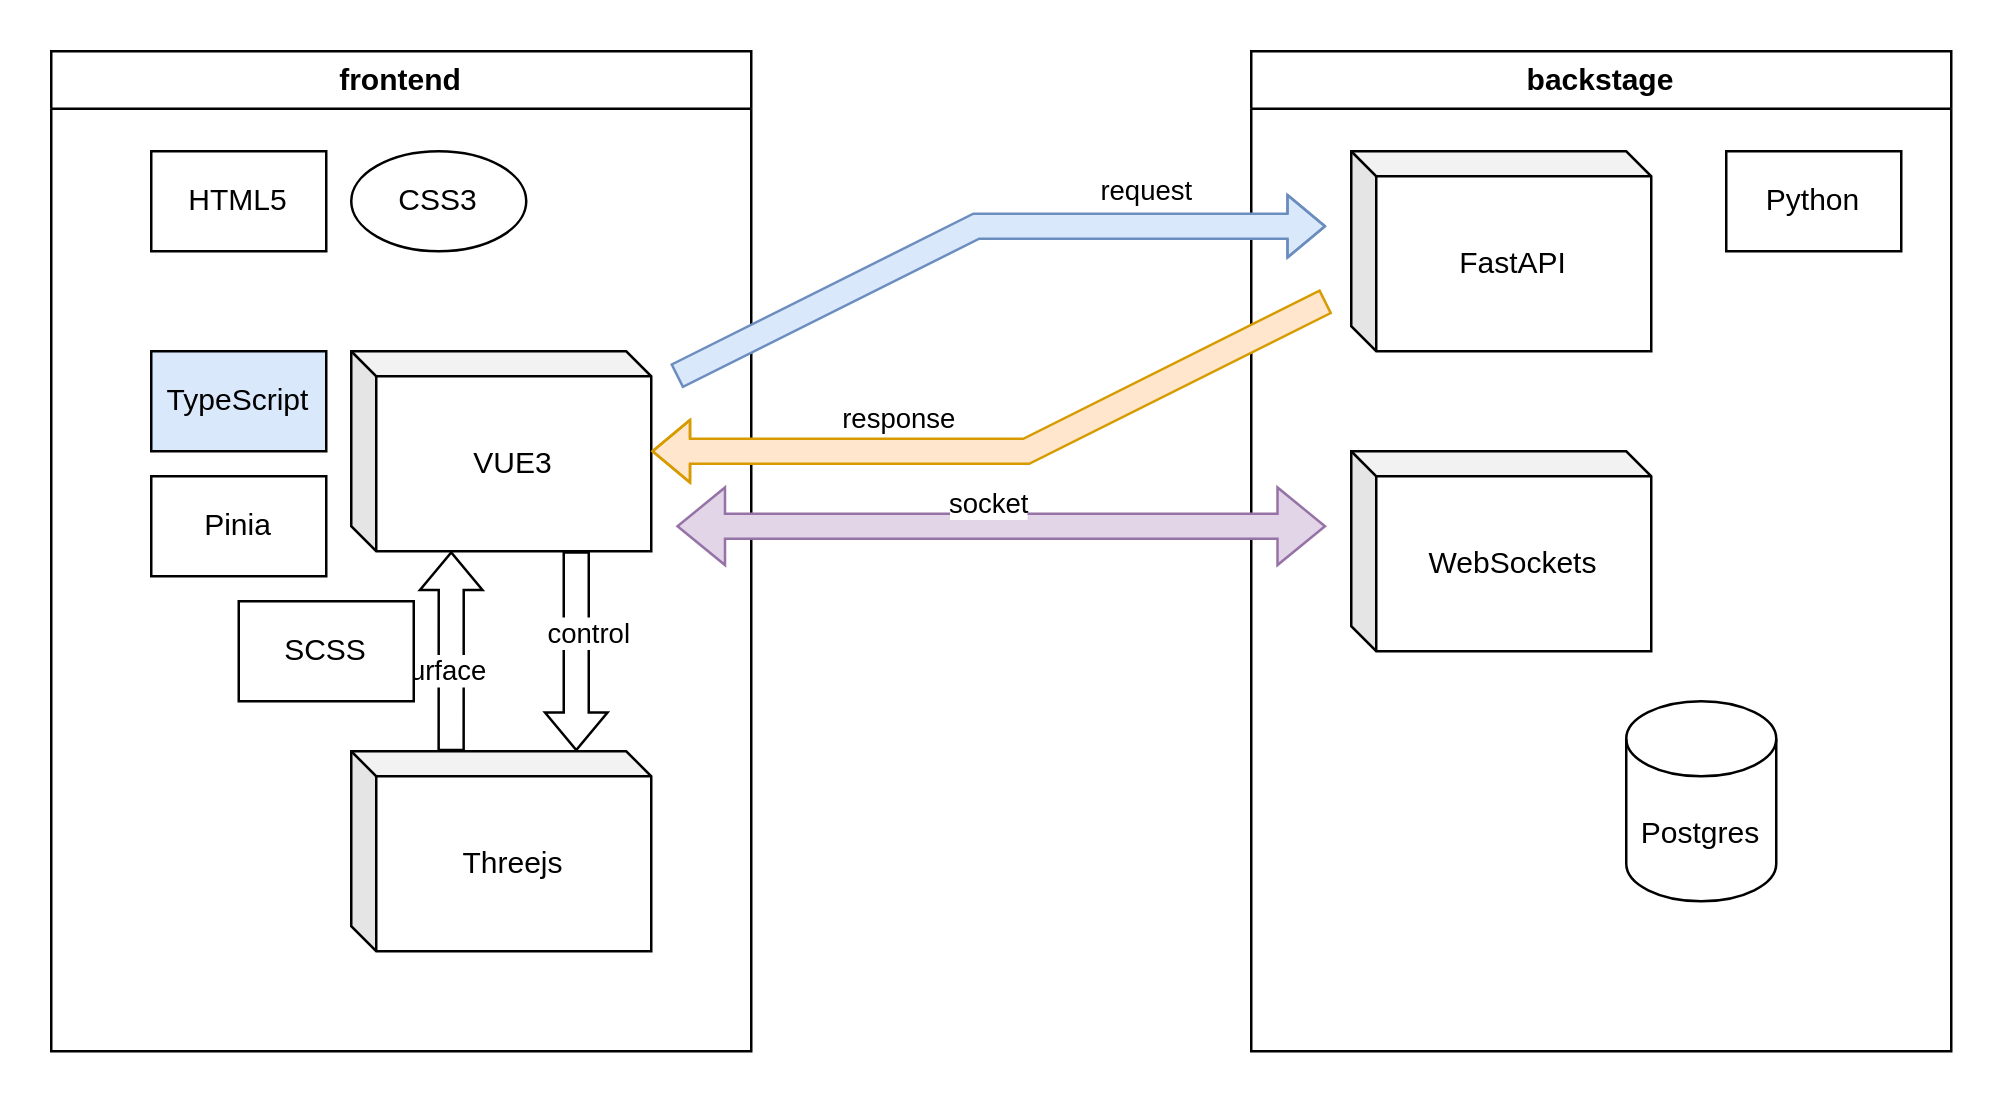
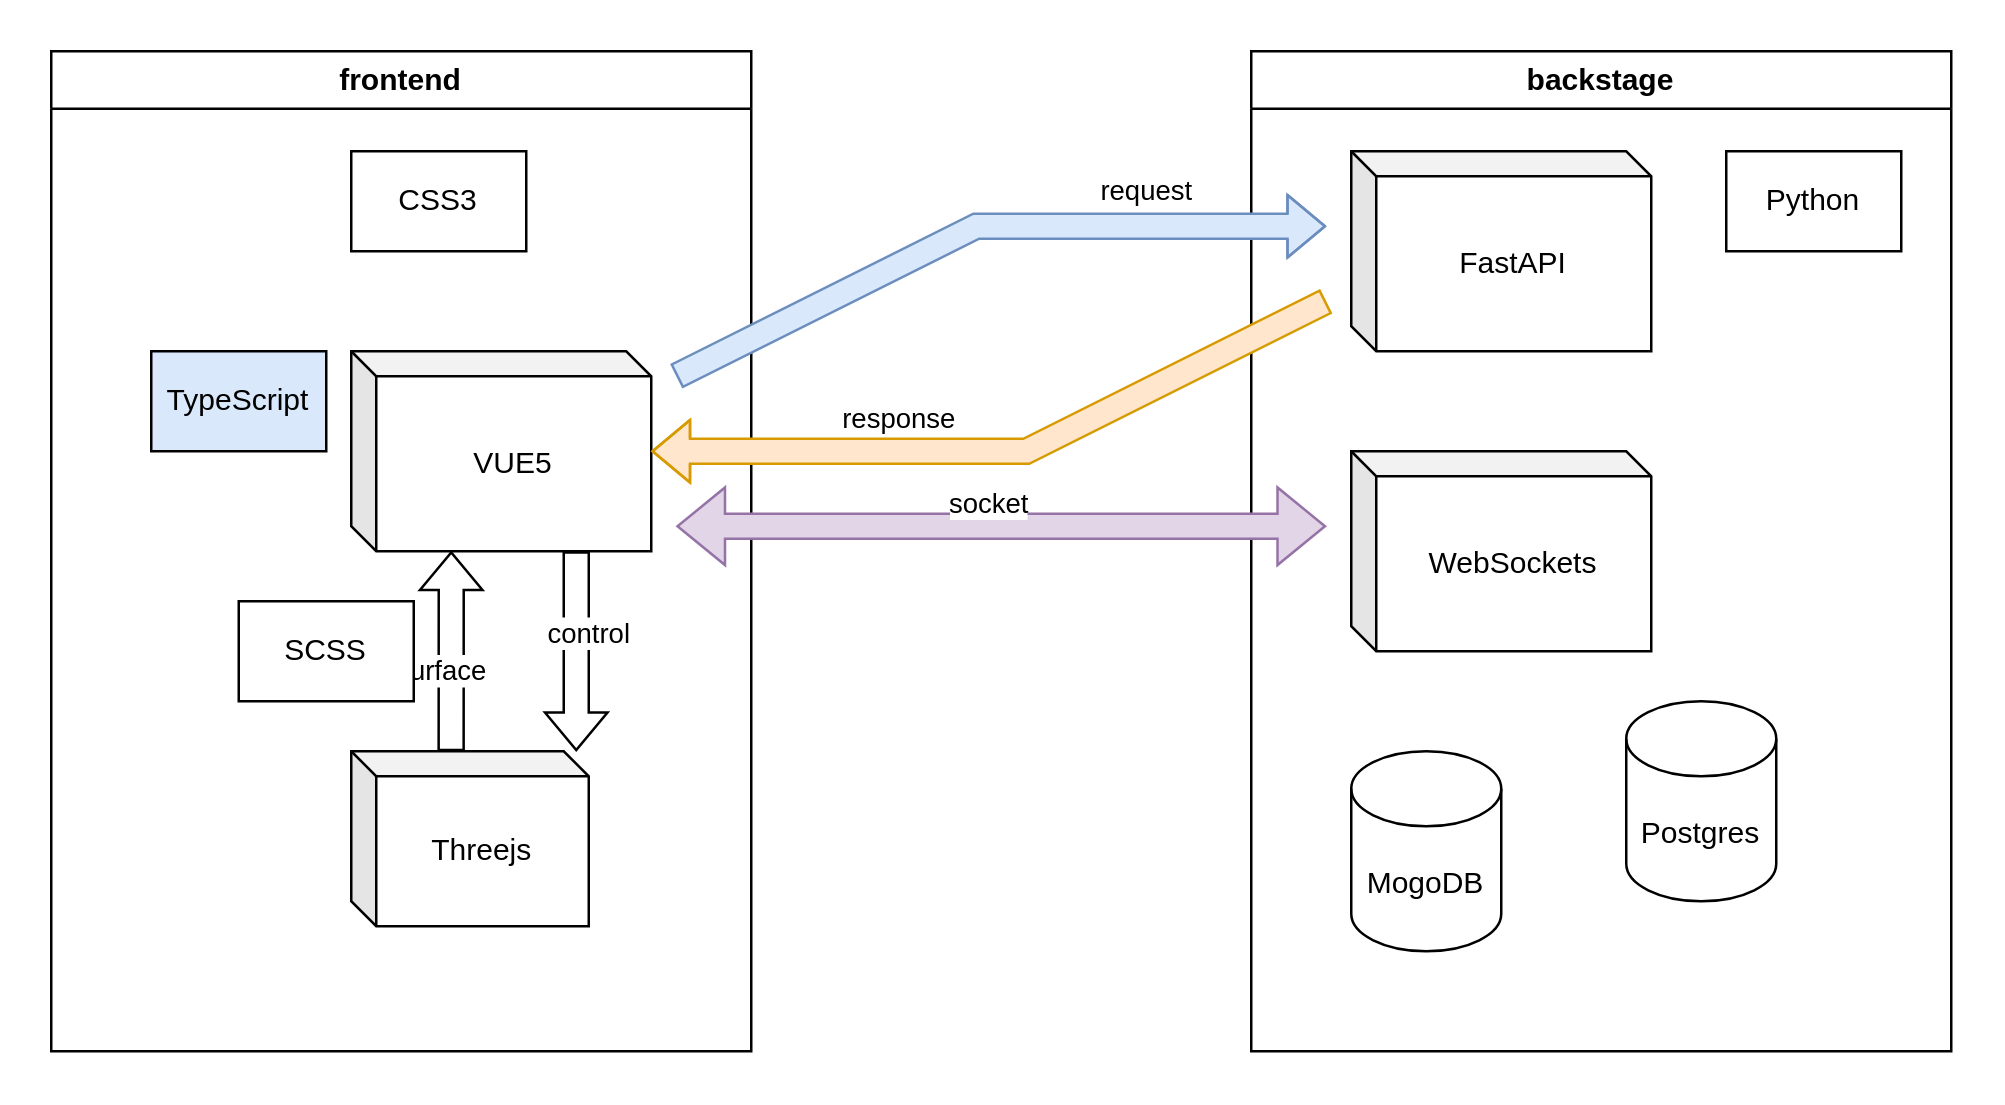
- <mxCell id="5" value="HTML5" style="rounded=0;whiteSpace=wrap;html=1;" vertex="1" parent="2"><mxGeometry x="40" y="40" width="70" height="40" as="geometry" /></mxCell>
- <mxCell id="6" value="CSS3" style="ellipse;whiteSpace=wrap;html=1;" vertex="1" parent="2"><mxGeometry x="120" y="40" width="70" height="40" as="geometry" /></mxCell>
+ <mxCell id="6" value="CSS3" style="rounded=0;whiteSpace=wrap;html=1;" vertex="1" parent="2"><mxGeometry x="120" y="40" width="70" height="40" as="geometry" /></mxCell>
- <mxCell id="3" value="VUE3" style="shape=cube;whiteSpace=wrap;html=1;boundedLbl=1;backgroundOutline=1;darkOpacity=0.05;darkOpacity2=0.1;size=10;" vertex="1" parent="2"><mxGeometry x="120" y="120" width="120" height="80" as="geometry" /></mxCell>
+ <mxCell id="3" value="VUE5" style="shape=cube;whiteSpace=wrap;html=1;boundedLbl=1;backgroundOutline=1;darkOpacity=0.05;darkOpacity2=0.1;size=10;" vertex="1" parent="2"><mxGeometry x="120" y="120" width="120" height="80" as="geometry" /></mxCell>
- <mxCell id="12" value="Pinia" style="rounded=0;whiteSpace=wrap;html=1;" vertex="1" parent="2"><mxGeometry x="40" y="170" width="70" height="40" as="geometry" /></mxCell>
- <mxCell id="4" value="Threejs" style="shape=cube;whiteSpace=wrap;html=1;boundedLbl=1;backgroundOutline=1;darkOpacity=0.05;darkOpacity2=0.1;size=10;" vertex="1" parent="2"><mxGeometry x="120" y="280" width="120" height="80" as="geometry" /></mxCell>
+ <mxCell id="4" value="Threejs" style="shape=cube;whiteSpace=wrap;html=1;boundedLbl=1;backgroundOutline=1;darkOpacity=0.05;darkOpacity2=0.1;size=10;" vertex="1" parent="2"><mxGeometry x="120" y="280" width="95" height="70" as="geometry" /></mxCell>
+ <mxCell id="16" value="MogoDB" style="shape=cylinder3;whiteSpace=wrap;html=1;boundedLbl=1;backgroundOutline=1;size=15;" vertex="1" parent="14"><mxGeometry x="40" y="280" width="60" height="80" as="geometry" /></mxCell>
